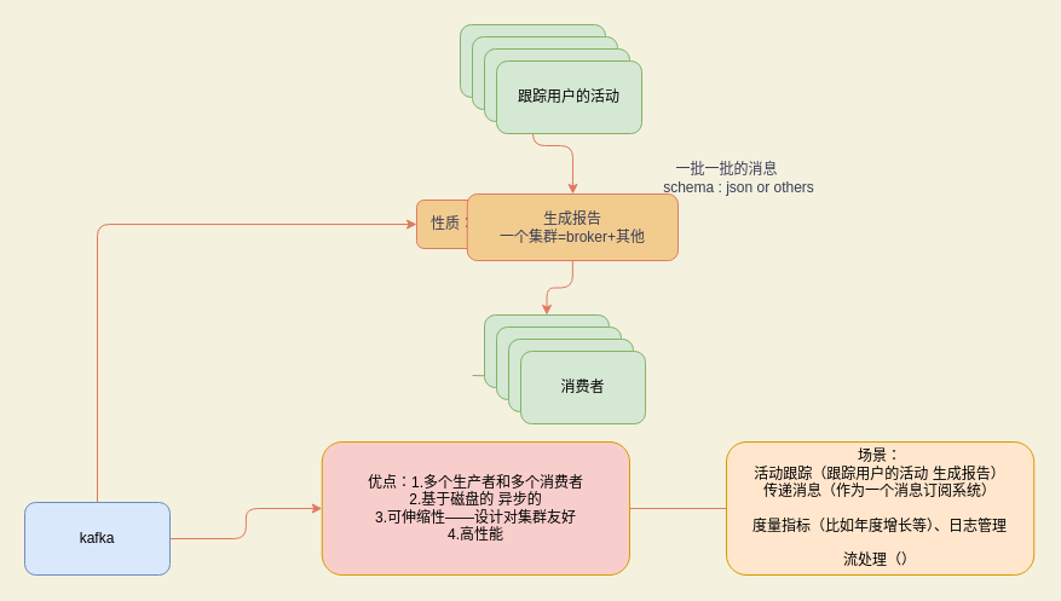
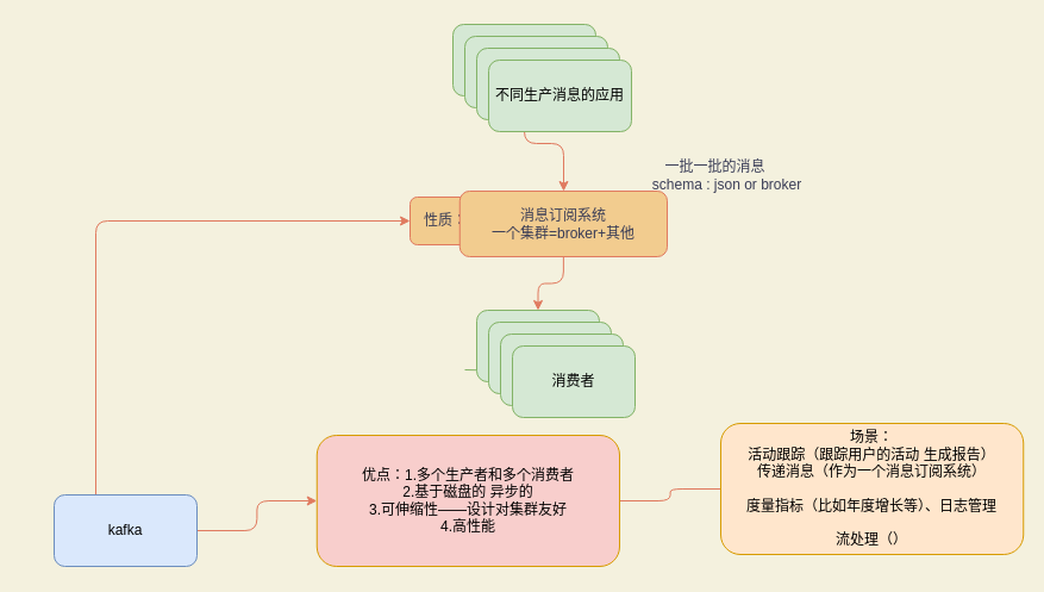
- <mxCell id="14" value="跟踪用户的活动" style="rounded=1;whiteSpace=wrap;html=1;sketch=0;strokeColor=#82b366;fillColor=#d5e8d4;" parent="1" vertex="1"><mxGeometry x="410" y="50" width="120" height="60" as="geometry" /></mxCell>
+ <mxCell id="14" value="不同生产消息的应用" style="rounded=1;whiteSpace=wrap;html=1;sketch=0;strokeColor=#82b366;fillColor=#d5e8d4;" parent="1" vertex="1"><mxGeometry x="410" y="50" width="120" height="60" as="geometry" /></mxCell>
- <mxCell id="19" value="schema : json or others" style="text;html=1;align=center;verticalAlign=middle;resizable=0;points=[];autosize=1;fontColor=#393C56;" parent="1" vertex="1"><mxGeometry x="540" y="145" width="140" height="20" as="geometry" /></mxCell>
+ <mxCell id="19" value="schema : json or broker" style="text;html=1;align=center;verticalAlign=middle;resizable=0;points=[];autosize=1;fontColor=#393C56;" parent="1" vertex="1"><mxGeometry x="540" y="145" width="140" height="20" as="geometry" /></mxCell>
- <mxCell id="10" value="生成报告&lt;br&gt;一个集群=broker+其他" style="whiteSpace=wrap;html=1;rounded=1;fontColor=#393C56;strokeColor=#E07A5F;fillColor=#F2CC8F;sketch=0;" parent="1" vertex="1"><mxGeometry x="385.75" y="160" width="174.25" height="55" as="geometry" /></mxCell>
+ <mxCell id="10" value="消息订阅系统&lt;br&gt;一个集群=broker+其他" style="whiteSpace=wrap;html=1;rounded=1;fontColor=#393C56;strokeColor=#E07A5F;fillColor=#F2CC8F;sketch=0;" parent="1" vertex="1"><mxGeometry x="385.75" y="160" width="174.25" height="55" as="geometry" /></mxCell>
- <mxCell id="22" value="场景：&lt;br&gt;活动跟踪（跟踪用户的活动 生成报告）&lt;br&gt;传递消息（作为一个消息订阅系统）&lt;br&gt;&lt;br&gt;度量指标（比如年度增长等）、日志管理&lt;br&gt;&lt;br&gt;流处理（）" style="rounded=1;whiteSpace=wrap;html=1;fillColor=#ffe6cc;strokeColor=#d79b00;" parent="1" vertex="1"><mxGeometry x="600" y="365" width="254.25" height="110" as="geometry" /></mxCell>
+ <mxCell id="22" value="场景：&lt;br&gt;活动跟踪（跟踪用户的活动 生成报告）&lt;br&gt;传递消息（作为一个消息订阅系统）&lt;br&gt;&lt;br&gt;度量指标（比如年度增长等）、日志管理&lt;br&gt;&lt;br&gt;流处理（）" style="rounded=1;whiteSpace=wrap;html=1;fillColor=#ffe6cc;strokeColor=#d79b00;" parent="1" vertex="1"><mxGeometry x="605" y="355" width="254.25" height="110" as="geometry" /></mxCell>
- <mxCell id="4" value="kafka" style="rounded=1;whiteSpace=wrap;html=1;fillColor=#dae8fc;strokeColor=#6c8ebf;" parent="1" vertex="1"><mxGeometry x="20" y="415" width="120" height="60" as="geometry" /></mxCell>
+ <mxCell id="4" value="kafka" style="rounded=1;whiteSpace=wrap;html=1;fillColor=#dae8fc;strokeColor=#6c8ebf;" parent="1" vertex="1"><mxGeometry x="45" y="415" width="120" height="60" as="geometry" /></mxCell>
